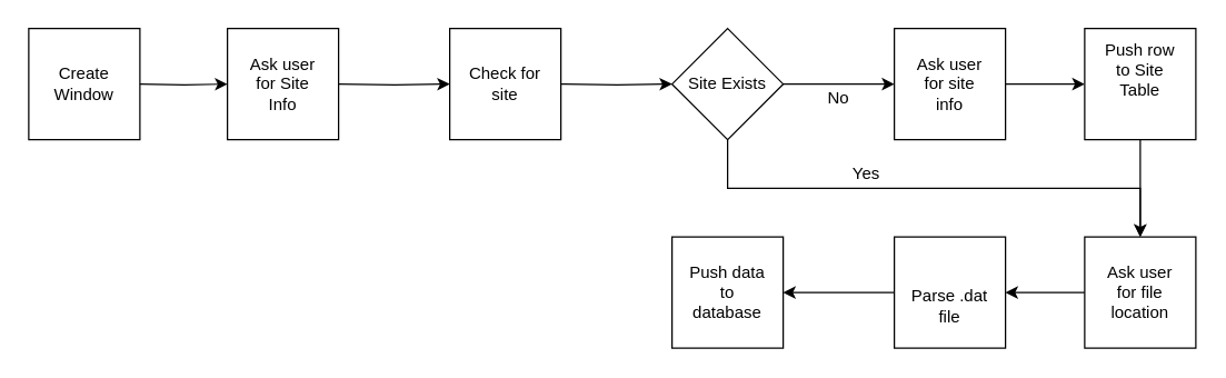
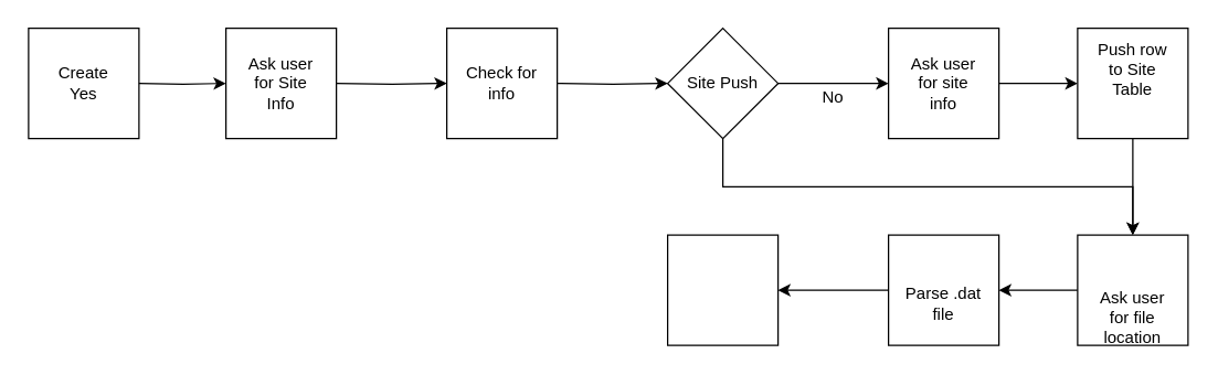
- <mxCell id="6" value="Create Window" style="text;html=1;align=center;verticalAlign=middle;whiteSpace=wrap;rounded=0;" vertex="1" parent="1"><mxGeometry x="30" y="45" width="60" height="30" as="geometry" /></mxCell>
+ <mxCell id="6" value="Create Yes" style="text;html=1;align=center;verticalAlign=middle;whiteSpace=wrap;rounded=0;" vertex="1" parent="1"><mxGeometry x="30" y="45" width="60" height="30" as="geometry" /></mxCell>
- <mxCell id="10" value="Check for site" style="text;html=1;align=center;verticalAlign=middle;whiteSpace=wrap;rounded=0;" vertex="1" parent="1"><mxGeometry x="333" y="45" width="60" height="30" as="geometry" /></mxCell>
+ <mxCell id="10" value="Check for info" style="text;html=1;align=center;verticalAlign=middle;whiteSpace=wrap;rounded=0;" vertex="1" parent="1"><mxGeometry x="333" y="45" width="60" height="30" as="geometry" /></mxCell>
- <mxCell id="14" value="Site Exists" style="text;html=1;align=center;verticalAlign=middle;whiteSpace=wrap;rounded=0;" vertex="1" parent="1"><mxGeometry x="493" y="45" width="60" height="30" as="geometry" /></mxCell>
+ <mxCell id="14" value="Site Push" style="text;html=1;align=center;verticalAlign=middle;whiteSpace=wrap;rounded=0;" vertex="1" parent="1"><mxGeometry x="493" y="45" width="60" height="30" as="geometry" /></mxCell>
- <mxCell id="30" value="Yes" style="text;html=1;align=center;verticalAlign=middle;whiteSpace=wrap;rounded=0;" vertex="1" parent="1"><mxGeometry x="593" y="110" width="60" height="30" as="geometry" /></mxCell>
- <mxCell id="29" value="Push data to database" style="text;html=1;align=center;verticalAlign=middle;whiteSpace=wrap;rounded=0;" vertex="1" parent="1"><mxGeometry x="493" y="195" width="60" height="30" as="geometry" /></mxCell>
- <mxCell id="24" value="Ask user for file location" style="text;html=1;align=center;verticalAlign=middle;whiteSpace=wrap;rounded=0;" vertex="1" parent="1"><mxGeometry x="790" y="195" width="60" height="30" as="geometry" /></mxCell>
+ <mxCell id="24" value="Ask user for file location" style="text;html=1;align=center;verticalAlign=middle;whiteSpace=wrap;rounded=0;" vertex="1" parent="1"><mxGeometry x="790" y="215" width="60" height="30" as="geometry" /></mxCell>
